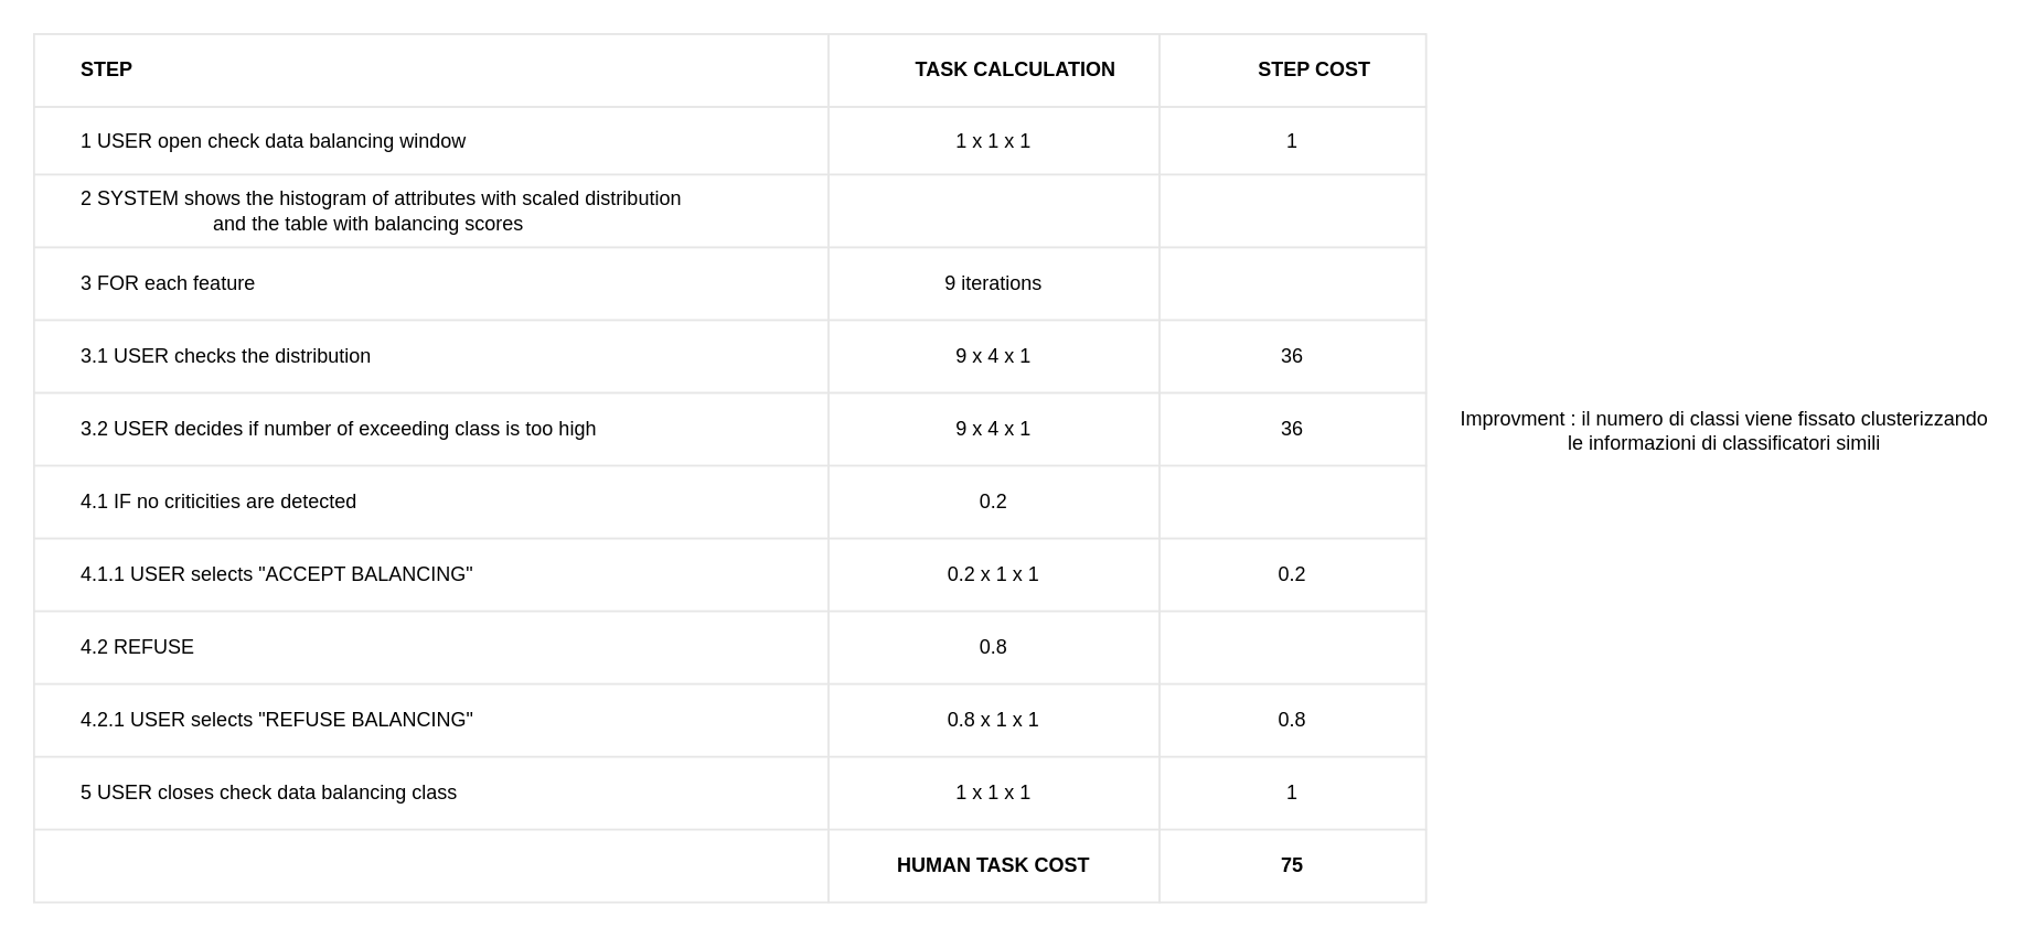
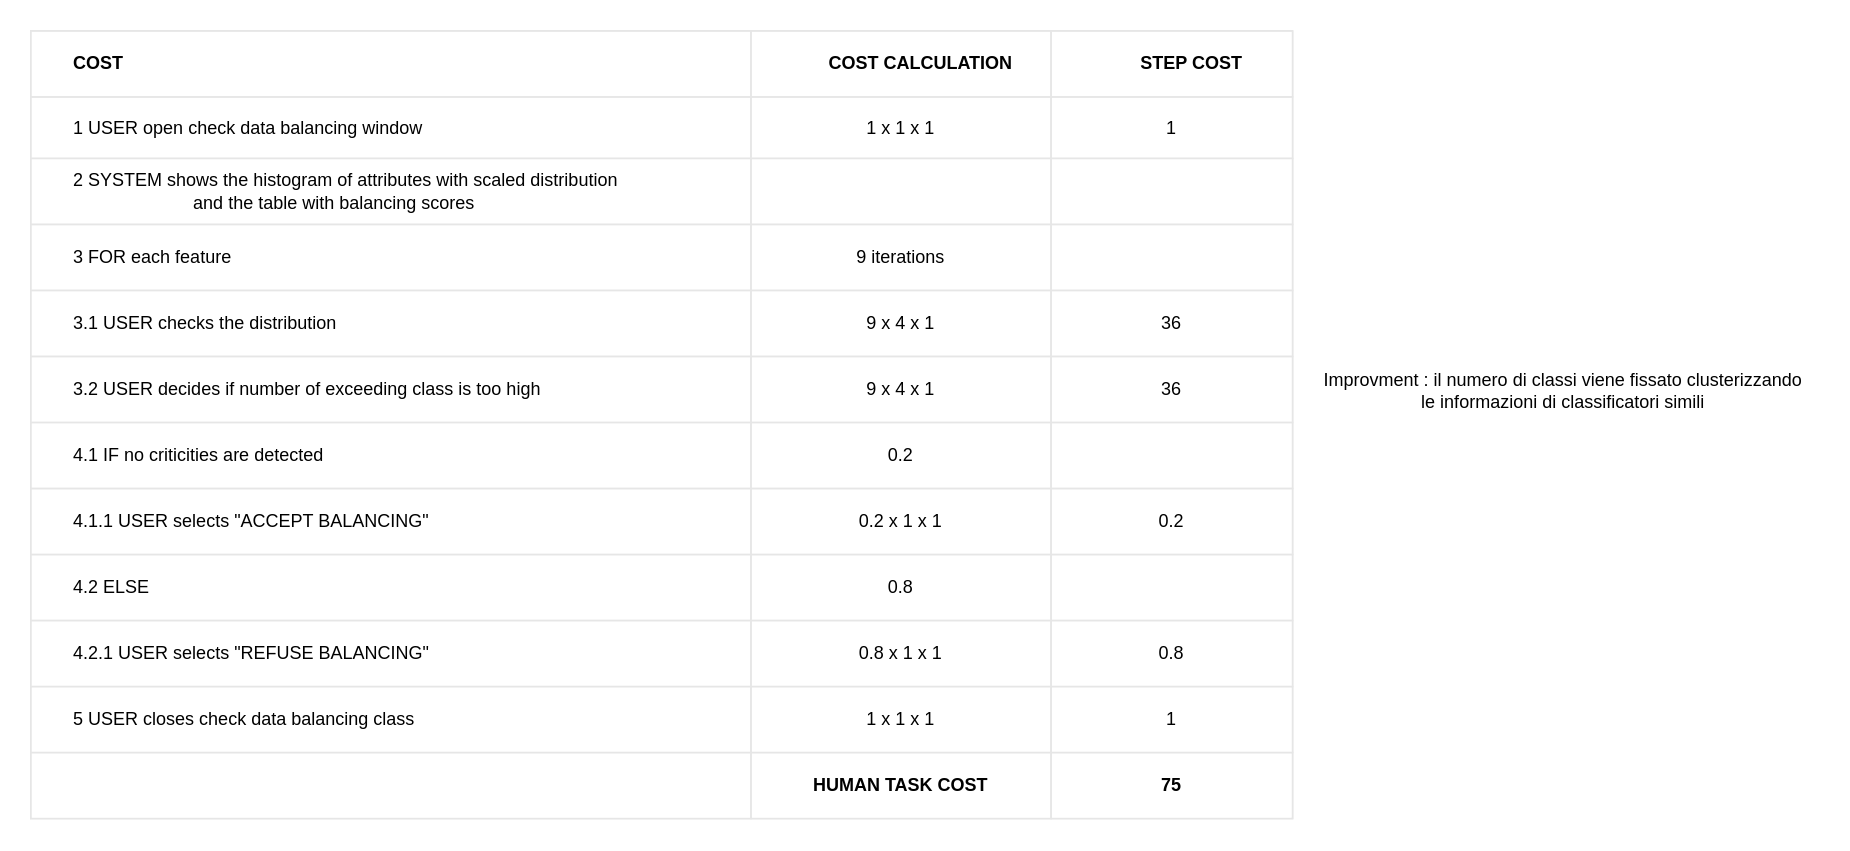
- <mxCell id="4" value="&lt;span style=&quot;white-space: pre;&quot;&gt;&#09;&lt;/span&gt;STEP" style="connectable=0;recursiveResize=0;strokeColor=inherit;fillColor=none;align=left;whiteSpace=wrap;html=1;fontStyle=1;labelPosition=center;verticalLabelPosition=middle;verticalAlign=middle;" parent="3" vertex="1"><mxGeometry width="480" height="44" as="geometry"><mxRectangle width="480" height="44" as="alternateBounds" /></mxGeometry></mxCell>
+ <mxCell id="4" value="&lt;span style=&quot;white-space: pre;&quot;&gt;&#09;&lt;/span&gt;COST" style="connectable=0;recursiveResize=0;strokeColor=inherit;fillColor=none;align=left;whiteSpace=wrap;html=1;fontStyle=1;labelPosition=center;verticalLabelPosition=middle;verticalAlign=middle;" parent="3" vertex="1"><mxGeometry width="480" height="44" as="geometry"><mxRectangle width="480" height="44" as="alternateBounds" /></mxGeometry></mxCell>
- <mxCell id="5" value="&lt;span style=&quot;white-space: pre;&quot;&gt;&#09;&lt;/span&gt;TASK CALCULATION" style="connectable=0;recursiveResize=0;strokeColor=inherit;fillColor=none;align=center;whiteSpace=wrap;html=1;fontStyle=1" parent="3" vertex="1"><mxGeometry x="480" width="200" height="44" as="geometry"><mxRectangle width="200" height="44" as="alternateBounds" /></mxGeometry></mxCell>
+ <mxCell id="5" value="&lt;span style=&quot;white-space: pre;&quot;&gt;&#09;&lt;/span&gt;COST CALCULATION" style="connectable=0;recursiveResize=0;strokeColor=inherit;fillColor=none;align=center;whiteSpace=wrap;html=1;fontStyle=1" parent="3" vertex="1"><mxGeometry x="480" width="200" height="44" as="geometry"><mxRectangle width="200" height="44" as="alternateBounds" /></mxGeometry></mxCell>
- <mxCell id="36" value="&lt;span style=&quot;white-space: pre;&quot;&gt;&#09;&lt;/span&gt;4.2 REFUSE" style="connectable=0;recursiveResize=0;strokeColor=inherit;fillColor=none;align=left;whiteSpace=wrap;html=1;labelPosition=center;verticalLabelPosition=middle;verticalAlign=middle;" parent="35" vertex="1"><mxGeometry width="480" height="44" as="geometry"><mxRectangle width="480" height="44" as="alternateBounds" /></mxGeometry></mxCell>
+ <mxCell id="36" value="&lt;span style=&quot;white-space: pre;&quot;&gt;&#09;&lt;/span&gt;4.2 ELSE" style="connectable=0;recursiveResize=0;strokeColor=inherit;fillColor=none;align=left;whiteSpace=wrap;html=1;labelPosition=center;verticalLabelPosition=middle;verticalAlign=middle;" parent="35" vertex="1"><mxGeometry width="480" height="44" as="geometry"><mxRectangle width="480" height="44" as="alternateBounds" /></mxGeometry></mxCell>
